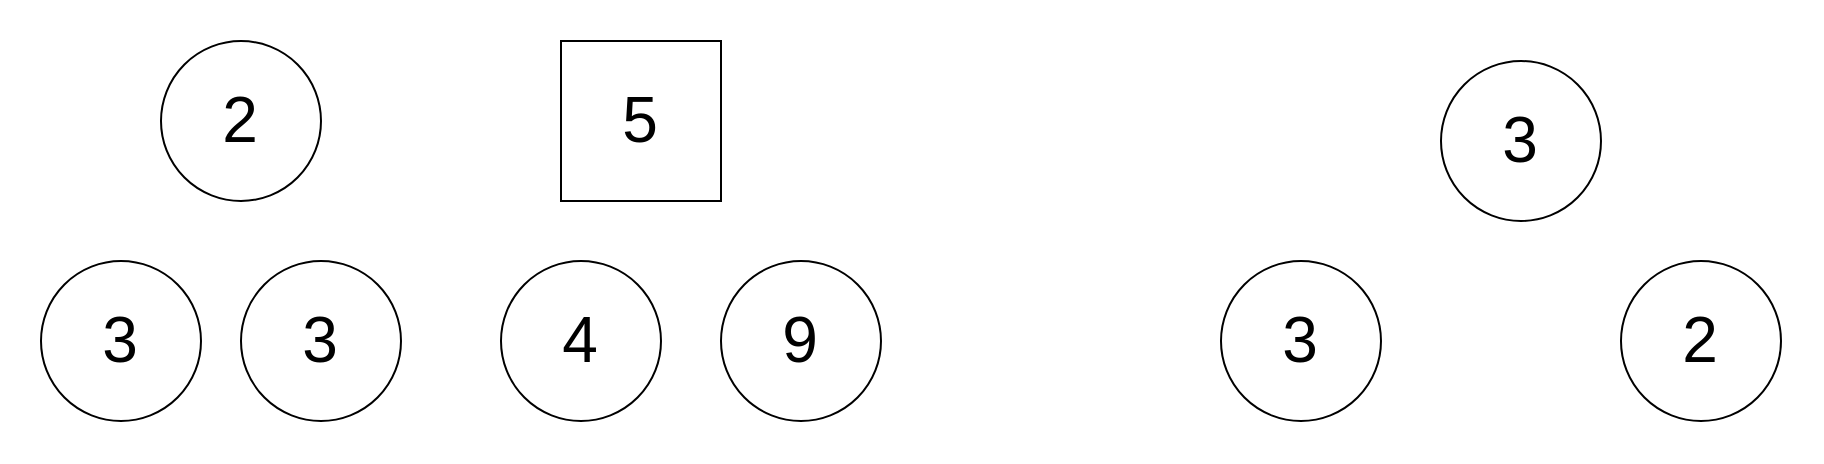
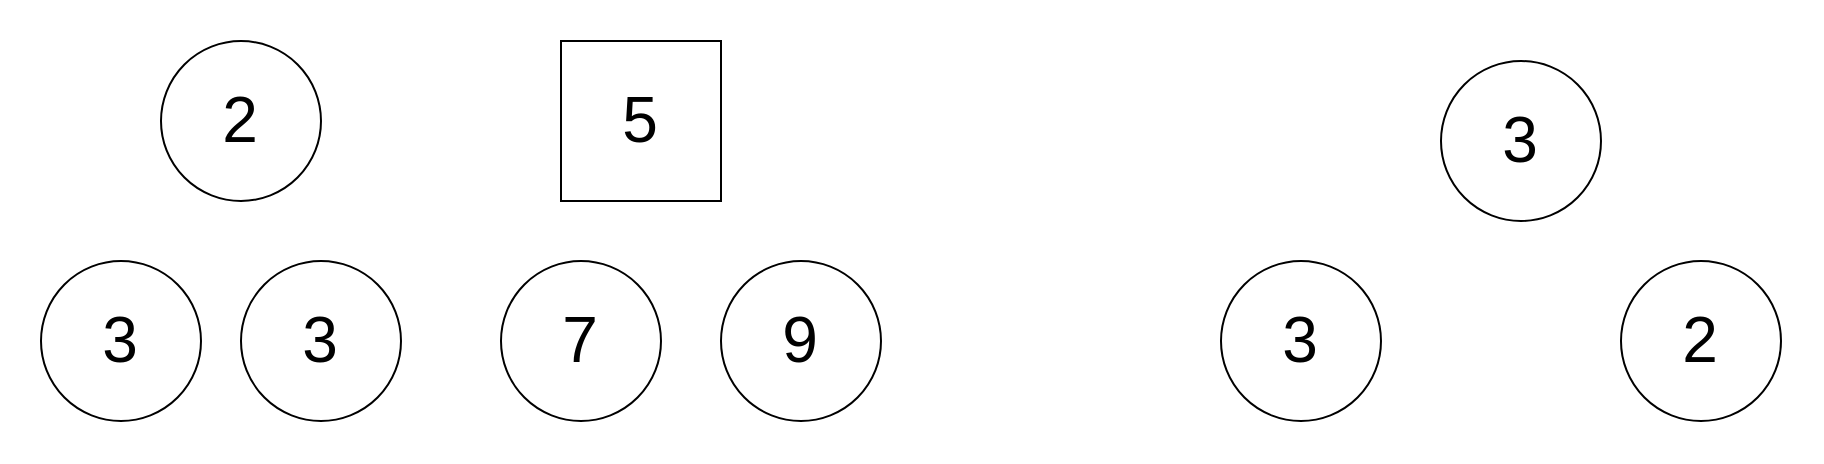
- <mxCell id="6" value="4" style="ellipse;whiteSpace=wrap;html=1;aspect=fixed;fontSize=32;" vertex="1" parent="1"><mxGeometry x="250" y="130" width="80" height="80" as="geometry" /></mxCell>
+ <mxCell id="6" value="7" style="ellipse;whiteSpace=wrap;html=1;aspect=fixed;fontSize=32;" vertex="1" parent="1"><mxGeometry x="250" y="130" width="80" height="80" as="geometry" /></mxCell>
